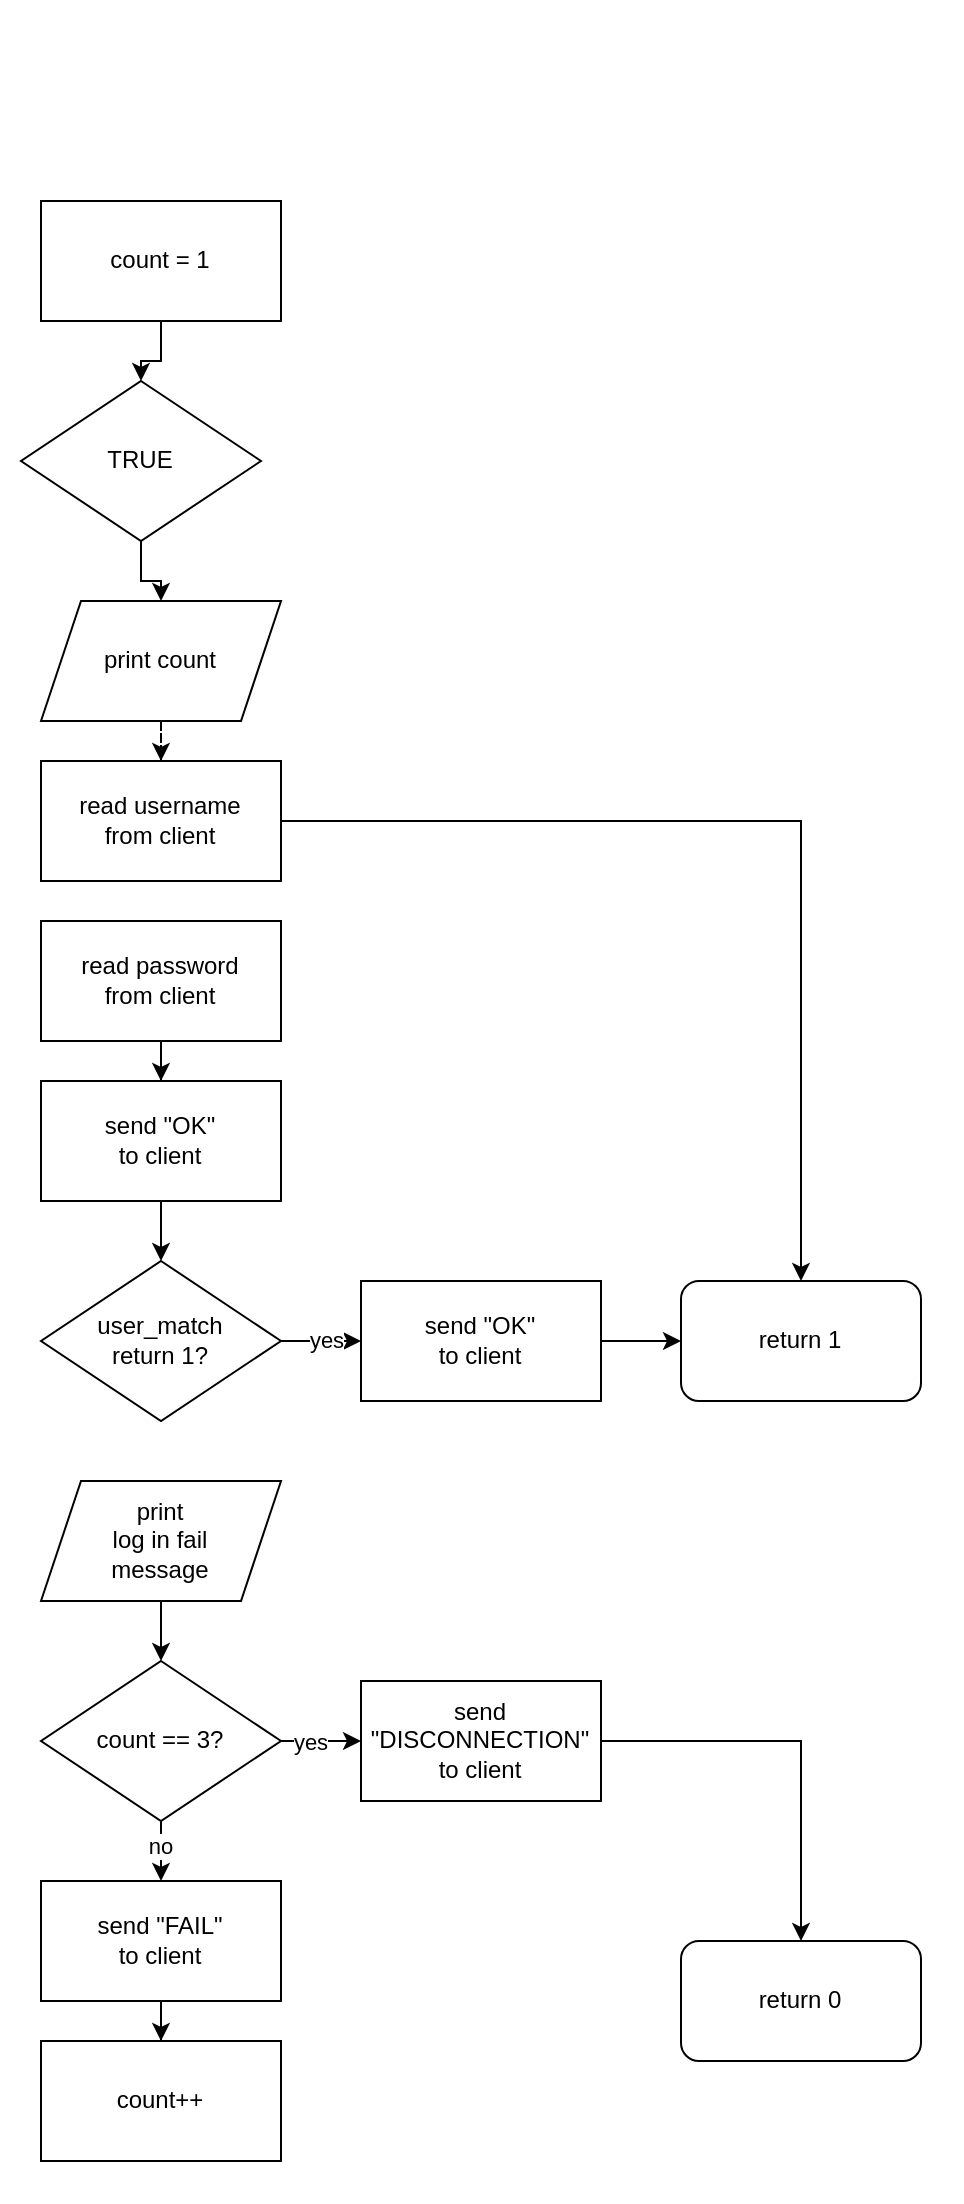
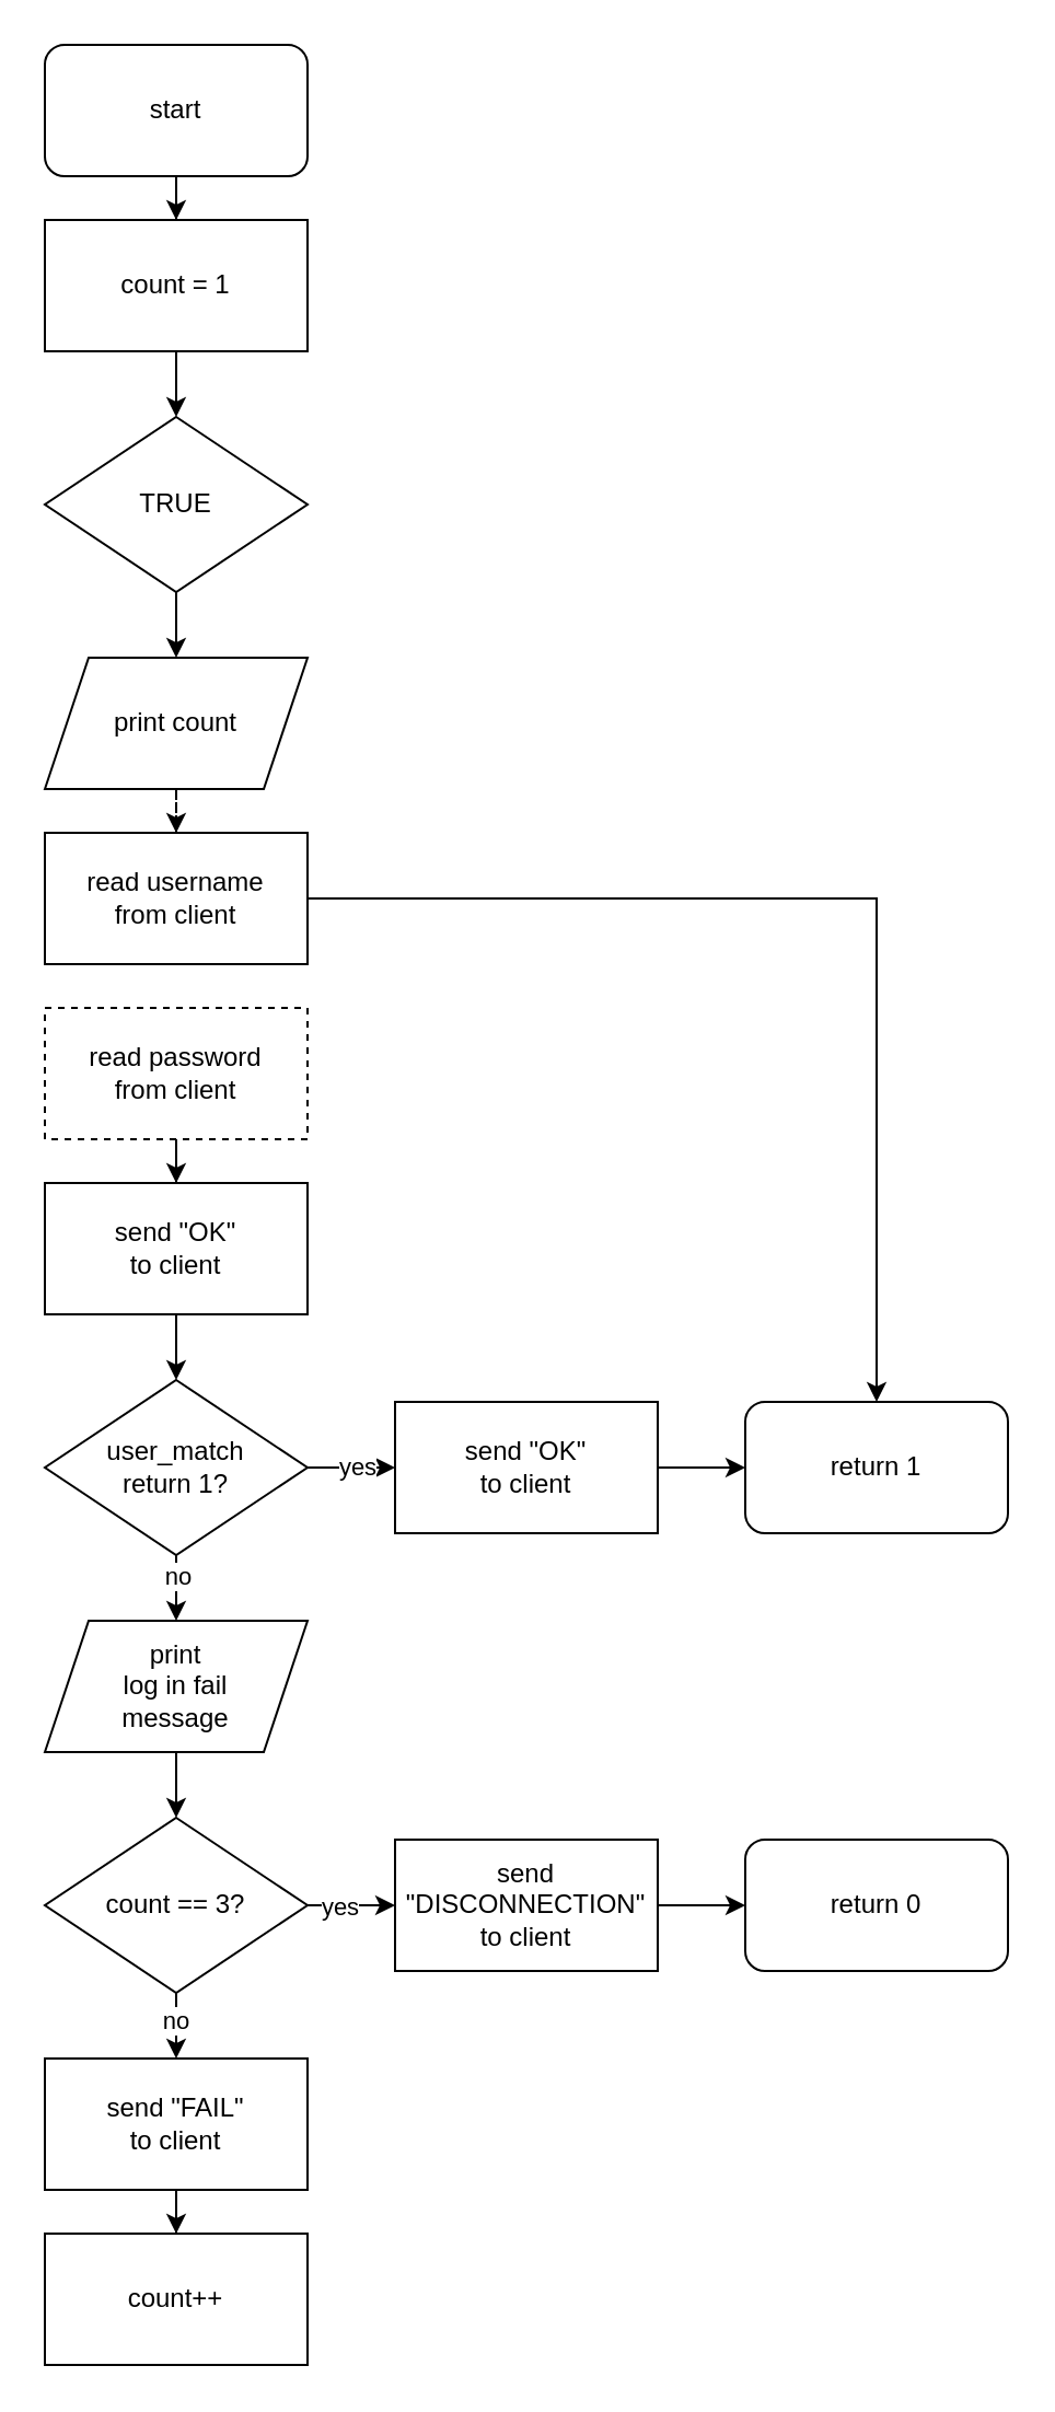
+ <mxCell id="3" value="start" style="rounded=1;whiteSpace=wrap;html=1;" vertex="1" parent="1"><mxGeometry x="20" y="20" width="120" height="60" as="geometry" /></mxCell>
+ <mxCell id="2" value="" style="edgeStyle=orthogonalEdgeStyle;rounded=0;orthogonalLoop=1;jettySize=auto;html=1;" edge="1" parent="1" source="3" target="5"><mxGeometry relative="1" as="geometry" /></mxCell>
- <mxCell id="7" value="TRUE" style="rhombus;whiteSpace=wrap;html=1;" vertex="1" parent="1"><mxGeometry x="10" y="190" width="120" height="80" as="geometry" /></mxCell>
+ <mxCell id="7" value="TRUE" style="rhombus;whiteSpace=wrap;html=1;" vertex="1" parent="1"><mxGeometry x="20" y="190" width="120" height="80" as="geometry" /></mxCell>
- <mxCell id="13" value="read password&lt;div&gt;from client&lt;/div&gt;" style="rounded=0;whiteSpace=wrap;html=1;" vertex="1" parent="1"><mxGeometry x="20" y="460" width="120" height="60" as="geometry" /></mxCell>
+ <mxCell id="13" value="read password&lt;div&gt;from client&lt;/div&gt;" style="rounded=0;whiteSpace=wrap;html=1;dashed=1;" vertex="1" parent="1"><mxGeometry x="20" y="460" width="120" height="60" as="geometry" /></mxCell>
+ <mxCell id="18" value="" style="edgeStyle=orthogonalEdgeStyle;rounded=0;orthogonalLoop=1;jettySize=auto;html=1;" edge="1" parent="1" source="20" target="24"><mxGeometry relative="1" as="geometry" /></mxCell>
+ <mxCell id="19" value="no" style="edgeLabel;html=1;align=center;verticalAlign=middle;resizable=0;points=[];" vertex="1" connectable="0" parent="18"><mxGeometry x="-0.64" relative="1" as="geometry"><mxPoint as="offset" /></mxGeometry></mxCell>
- <mxCell id="33" value="return 0" style="rounded=1;whiteSpace=wrap;html=1;" vertex="1" parent="1"><mxGeometry x="340" y="970" width="120" height="60" as="geometry" /></mxCell>
+ <mxCell id="33" value="return 0" style="rounded=1;whiteSpace=wrap;html=1;" vertex="1" parent="1"><mxGeometry x="340" y="840" width="120" height="60" as="geometry" /></mxCell>
